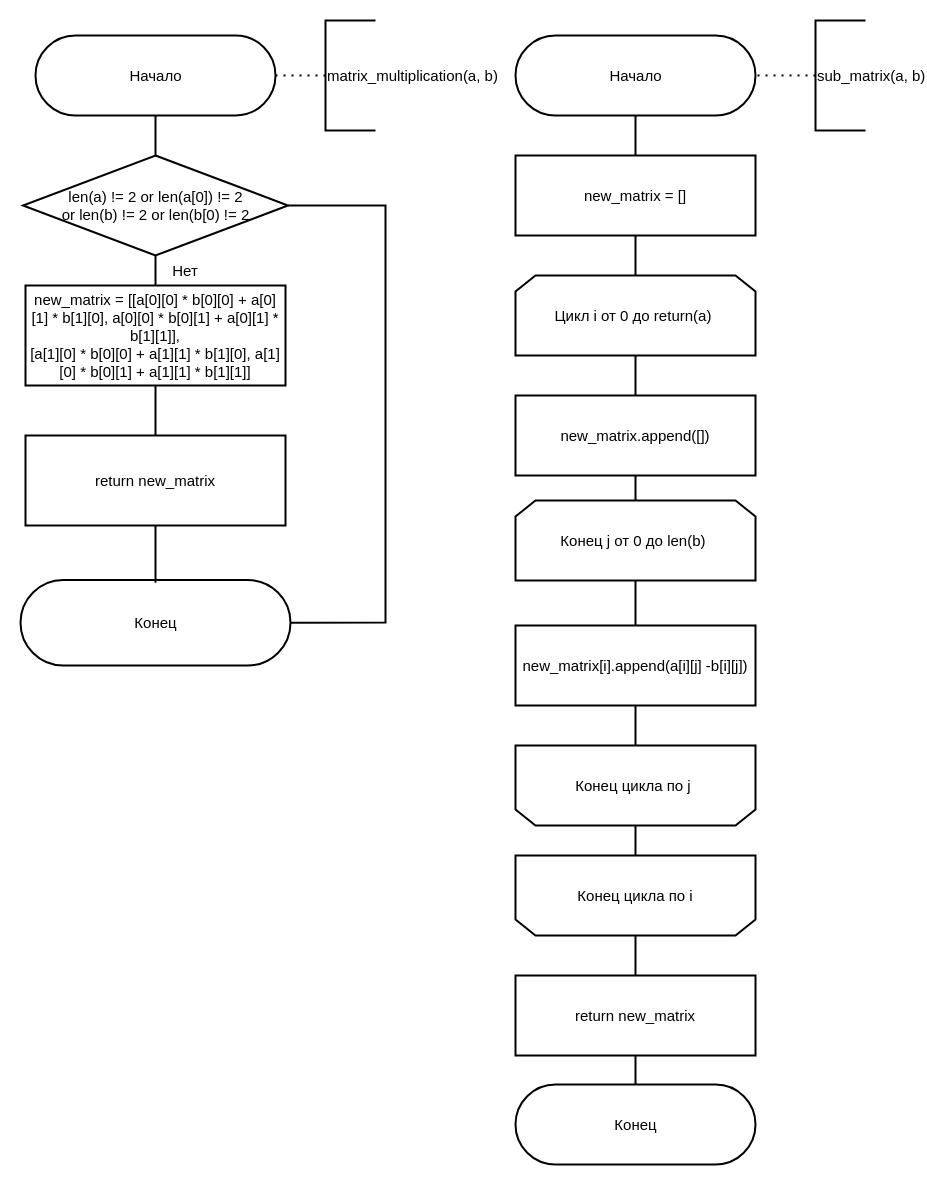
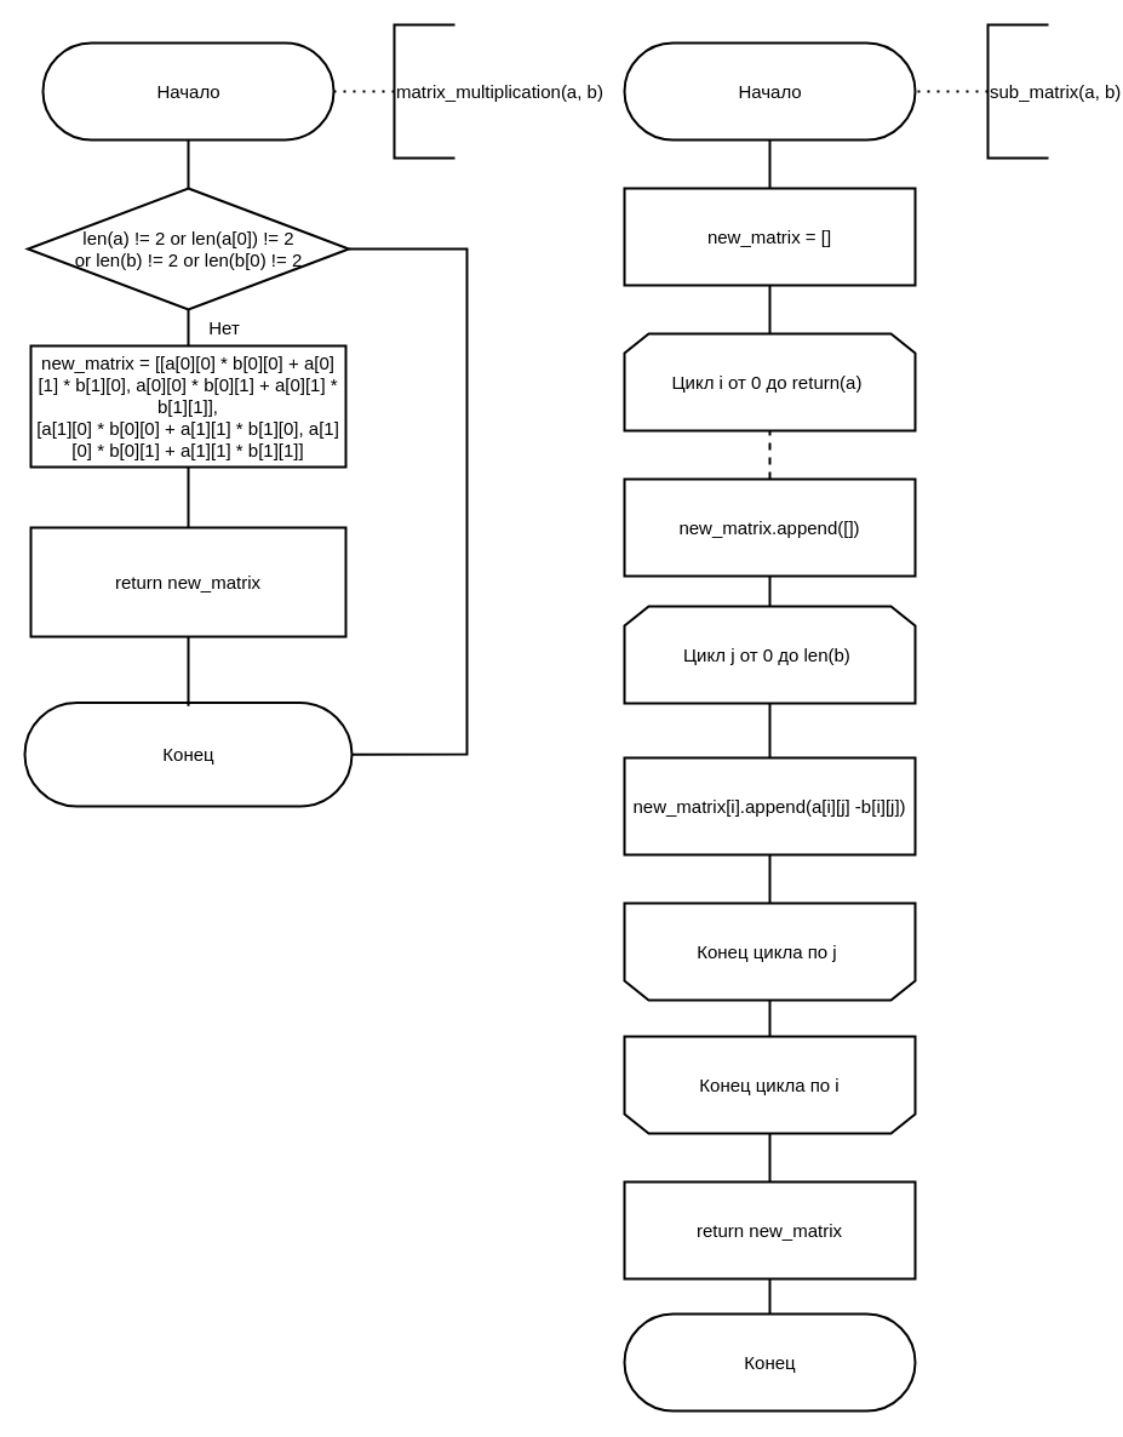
- <mxCell id="24" value="" style="endArrow=none;html=1;rounded=0;strokeWidth=2;fontSize=15;entryX=0.5;entryY=1;entryDx=0;entryDy=0;exitX=0.5;exitY=0;exitDx=0;exitDy=0;" parent="1" source="12" target="13" edge="1"><mxGeometry width="50" height="50" relative="1" as="geometry"><mxPoint x="335" y="435" as="sourcePoint" /><mxPoint x="385" y="385" as="targetPoint" /></mxGeometry></mxCell>
+ <mxCell id="24" value="" style="endArrow=none;html=1;rounded=0;strokeWidth=2;fontSize=15;entryX=0.5;entryY=1;entryDx=0;entryDy=0;exitX=0.5;exitY=0;exitDx=0;exitDy=0;dashed=1;" parent="1" source="12" target="13" edge="1"><mxGeometry width="50" height="50" relative="1" as="geometry"><mxPoint x="335" y="435" as="sourcePoint" /><mxPoint x="385" y="385" as="targetPoint" /></mxGeometry></mxCell>
- <mxCell id="19" value="Конец j от 0 до len(b)&amp;nbsp;" style="shape=loopLimit;whiteSpace=wrap;html=1;strokeWidth=2;fontSize=15;" parent="1" vertex="1"><mxGeometry x="515" y="500" width="240" height="80" as="geometry" /></mxCell>
+ <mxCell id="19" value="Цикл j от 0 до len(b)&amp;nbsp;" style="shape=loopLimit;whiteSpace=wrap;html=1;strokeWidth=2;fontSize=15;" parent="1" vertex="1"><mxGeometry x="515" y="500" width="240" height="80" as="geometry" /></mxCell>
